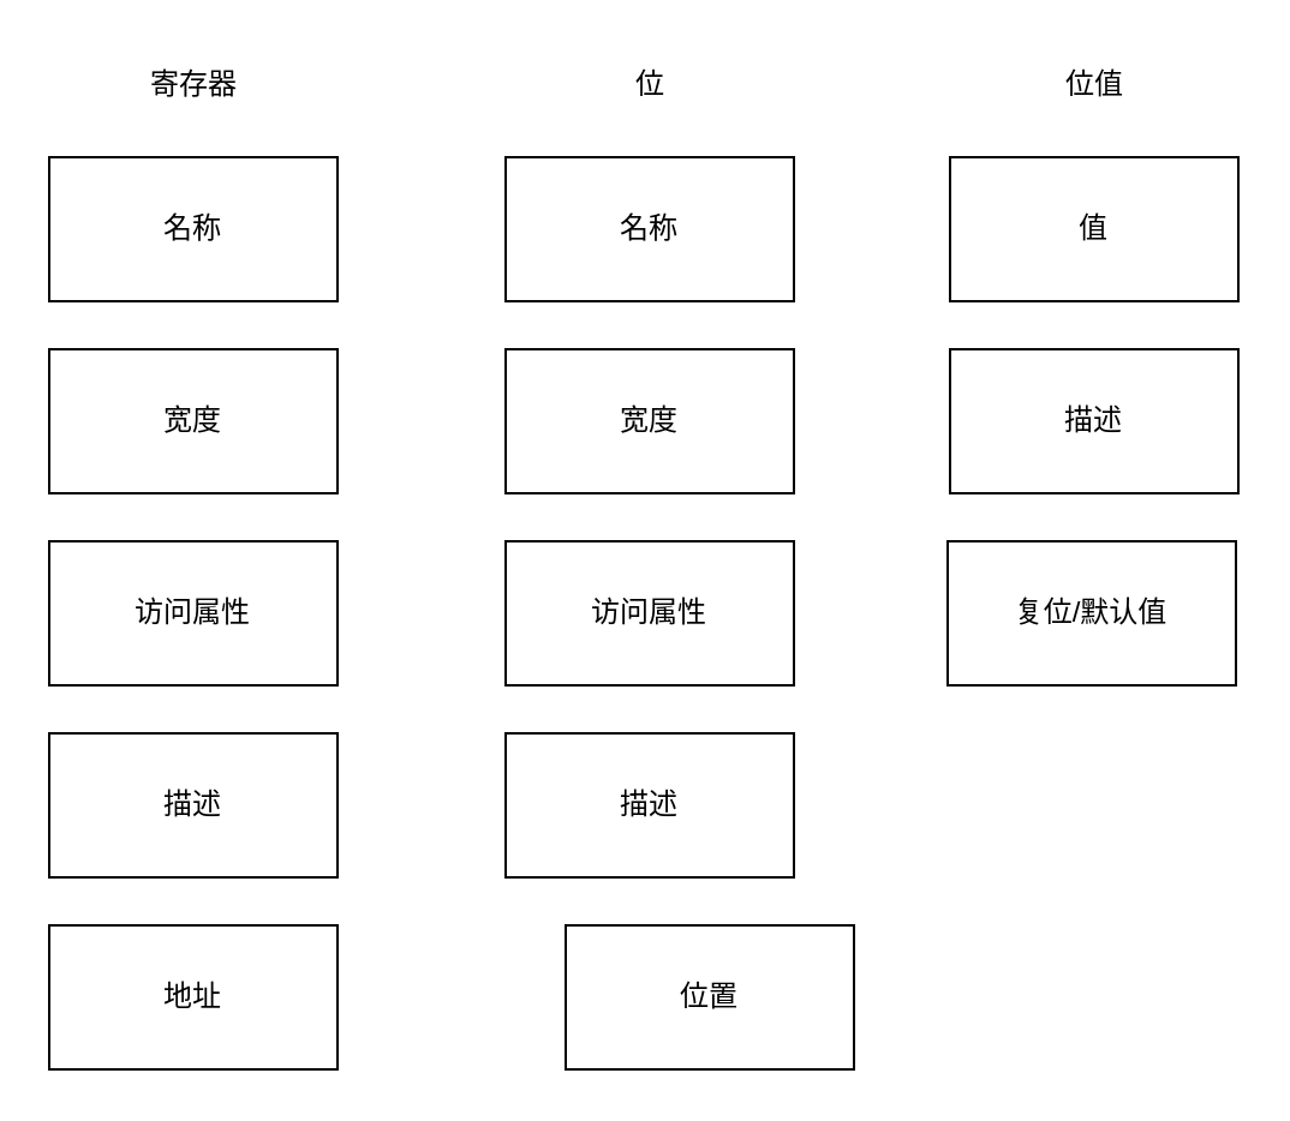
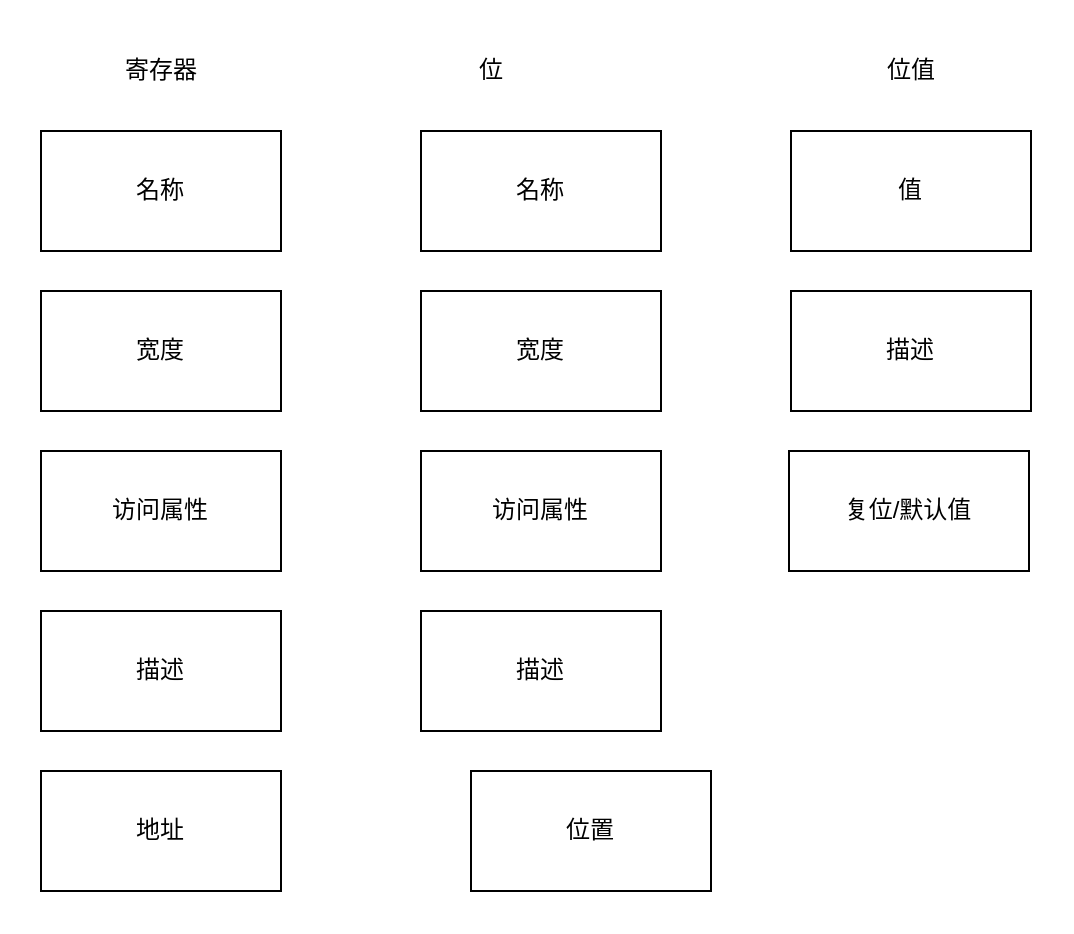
- <mxCell id="9" value="位" style="text;html=1;align=center;verticalAlign=middle;resizable=0;points=[];autosize=1;strokeColor=none;fillColor=none;" vertex="1" parent="1"><mxGeometry x="250" y="20" width="40" height="30" as="geometry" /></mxCell>
+ <mxCell id="9" value="位" style="text;html=1;align=center;verticalAlign=middle;resizable=0;points=[];autosize=1;strokeColor=none;fillColor=none;" vertex="1" parent="1"><mxGeometry x="225" y="20" width="40" height="30" as="geometry" /></mxCell>
